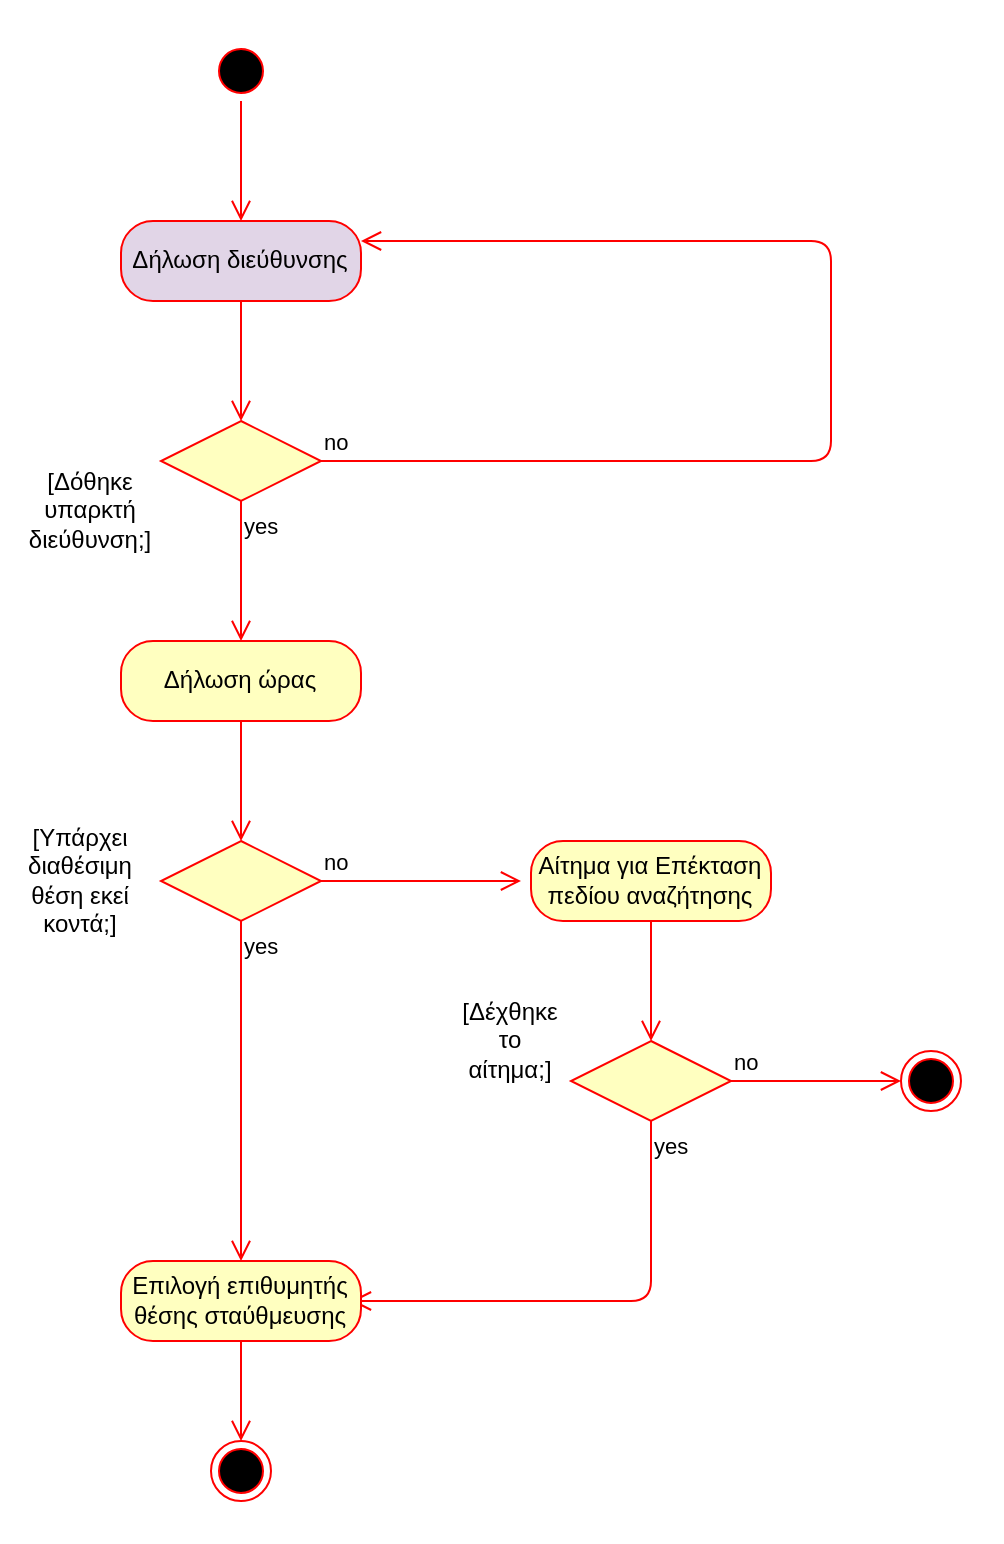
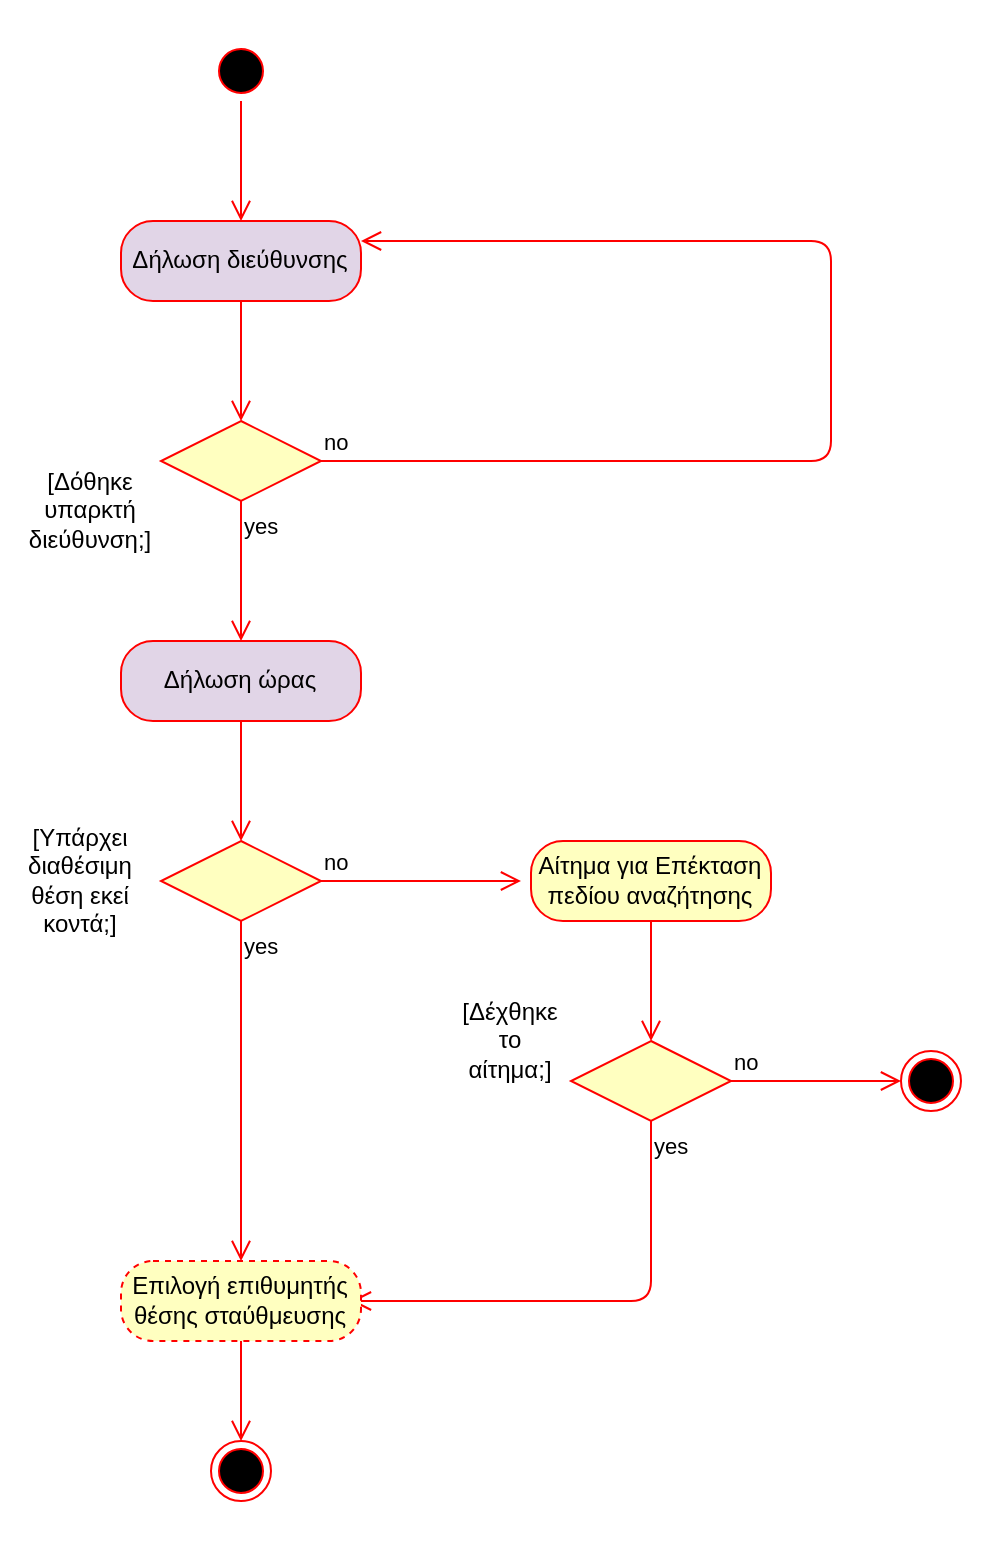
- <mxCell id="10" value="Δήλωση ώρας" style="rounded=1;whiteSpace=wrap;html=1;arcSize=40;fontColor=#000000;fillColor=#ffffc0;strokeColor=#ff0000;" vertex="1" parent="1"><mxGeometry x="60" y="320" width="120" height="40" as="geometry" /></mxCell>
+ <mxCell id="10" value="Δήλωση ώρας" style="rounded=1;whiteSpace=wrap;html=1;arcSize=40;fontColor=#000000;fillColor=#e1d5e7;strokeColor=#ff0000;" vertex="1" parent="1"><mxGeometry x="60" y="320" width="120" height="40" as="geometry" /></mxCell>
- <mxCell id="23" value="Επιλογή επιθυμητής θέσης σταύθμευσης" style="rounded=1;whiteSpace=wrap;html=1;arcSize=40;fontColor=#000000;fillColor=#ffffc0;strokeColor=#ff0000;" vertex="1" parent="1"><mxGeometry x="60" y="630" width="120" height="40" as="geometry" /></mxCell>
+ <mxCell id="23" value="Επιλογή επιθυμητής θέσης σταύθμευσης" style="rounded=1;whiteSpace=wrap;html=1;arcSize=40;fontColor=#000000;fillColor=#ffffc0;strokeColor=#ff0000;dashed=1;" vertex="1" parent="1"><mxGeometry x="60" y="630" width="120" height="40" as="geometry" /></mxCell>
